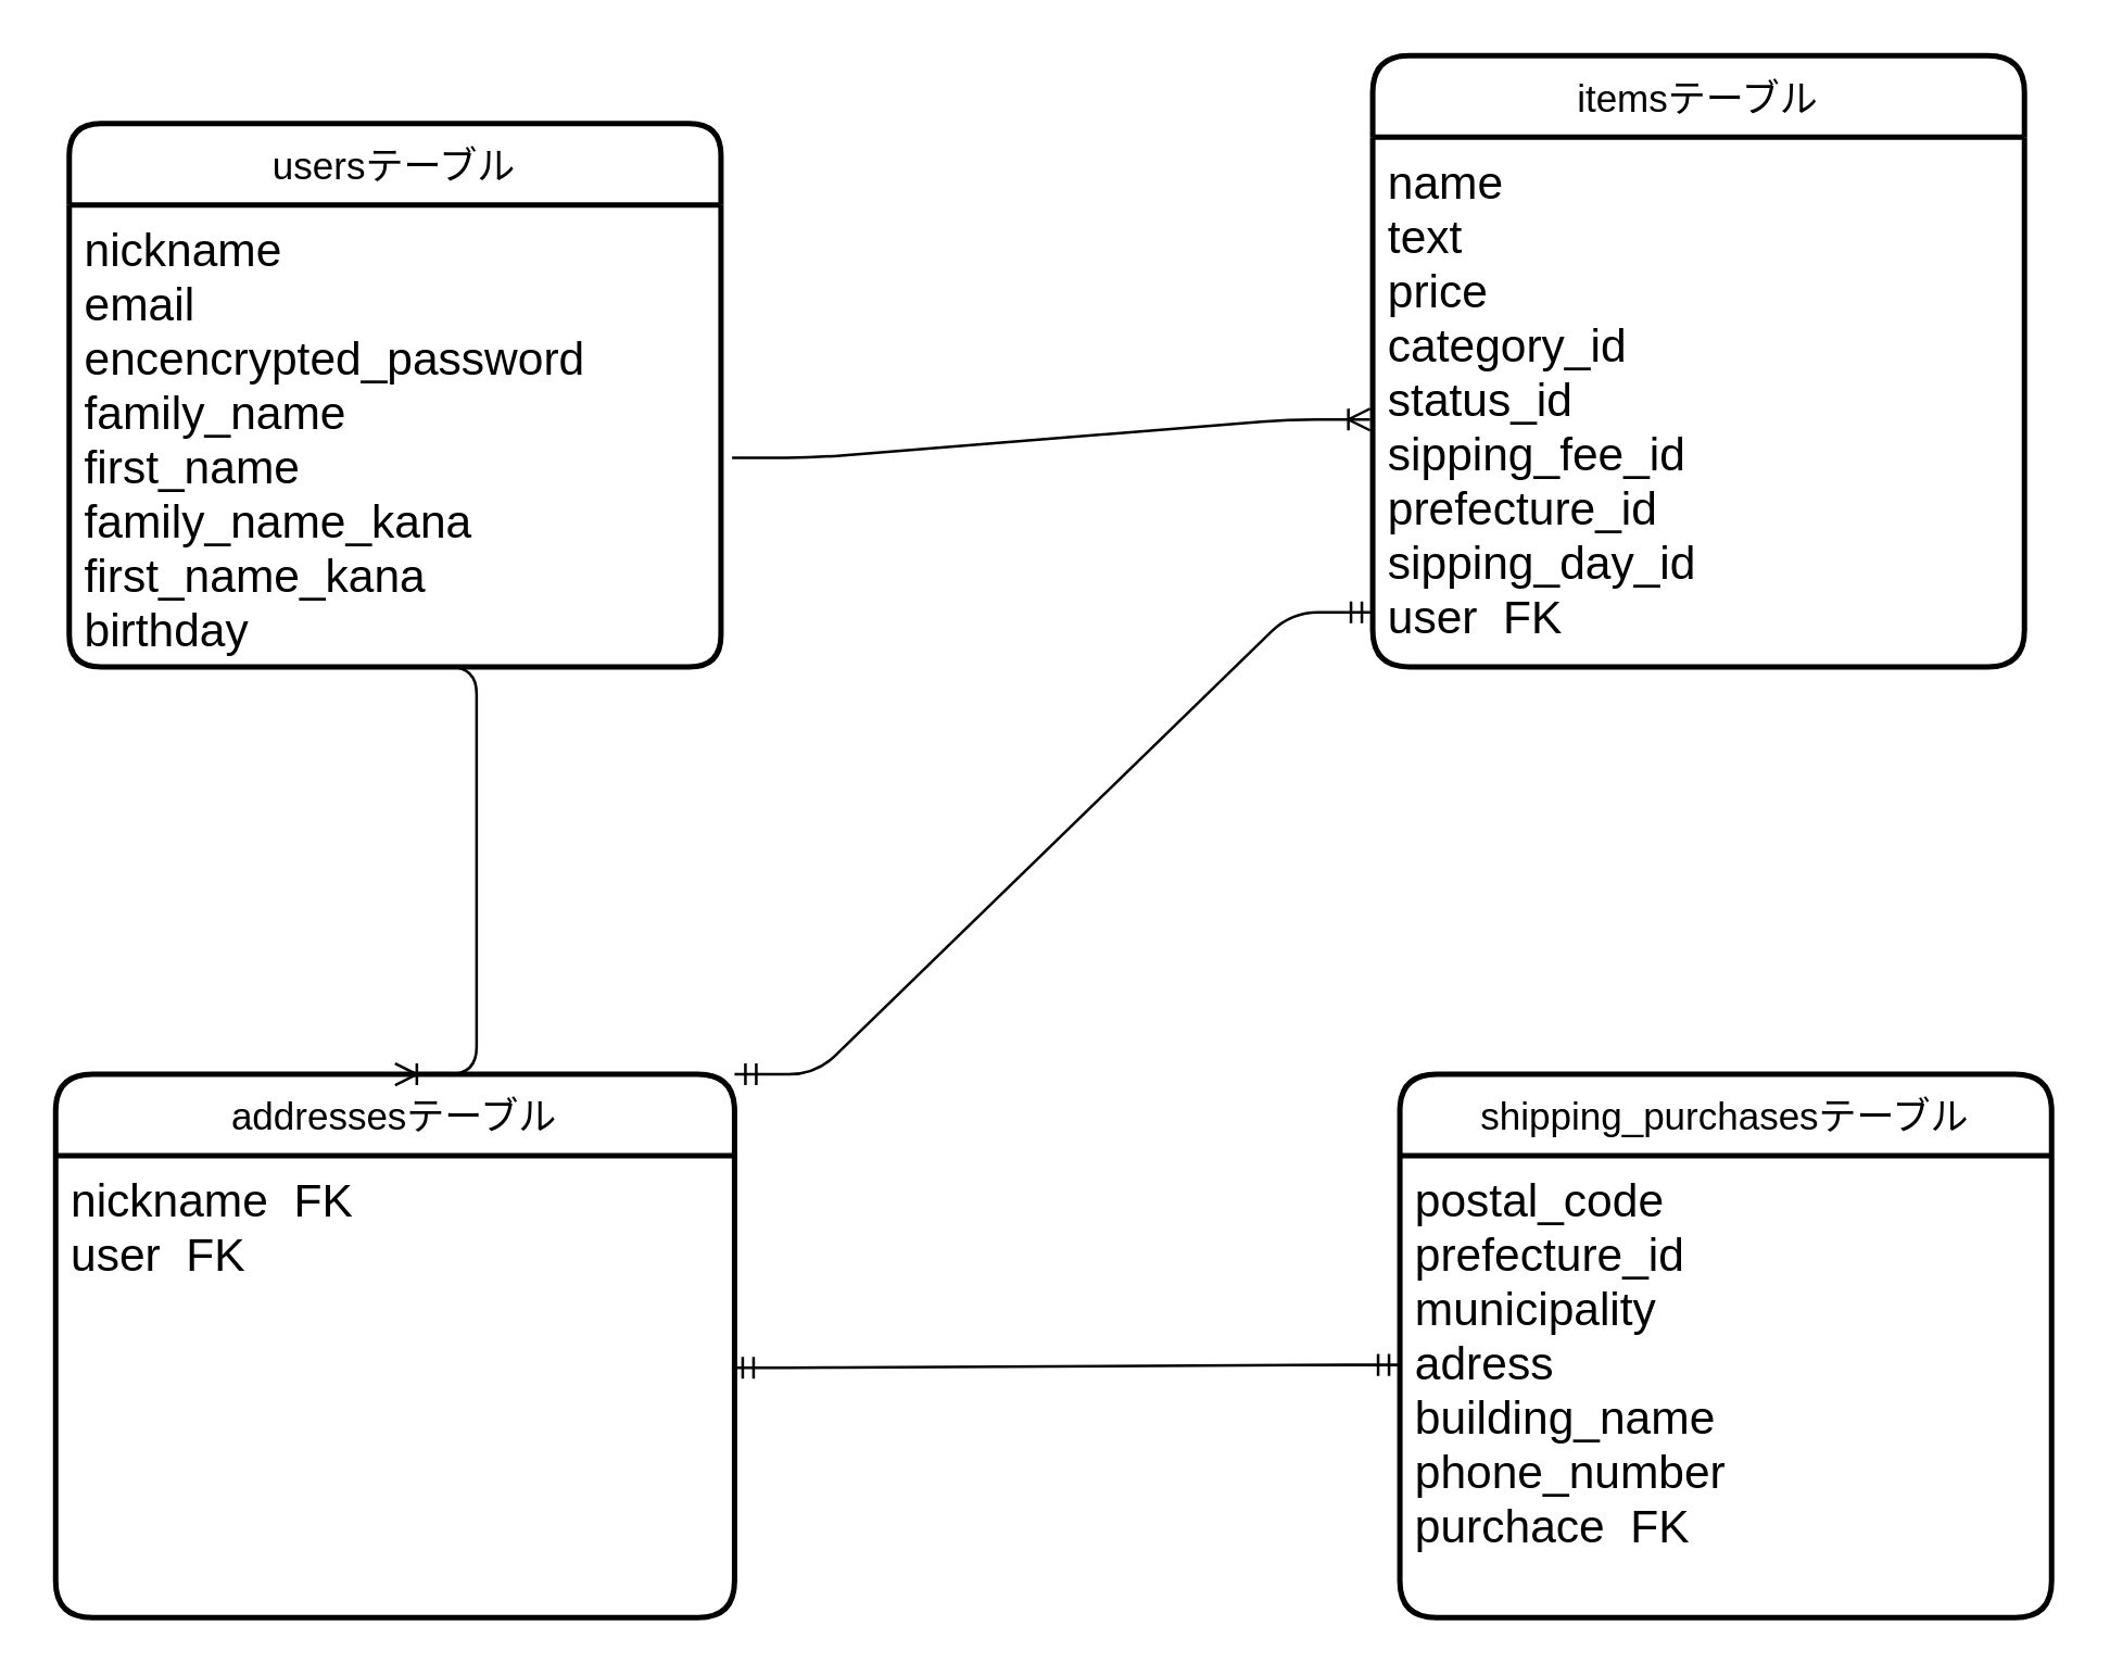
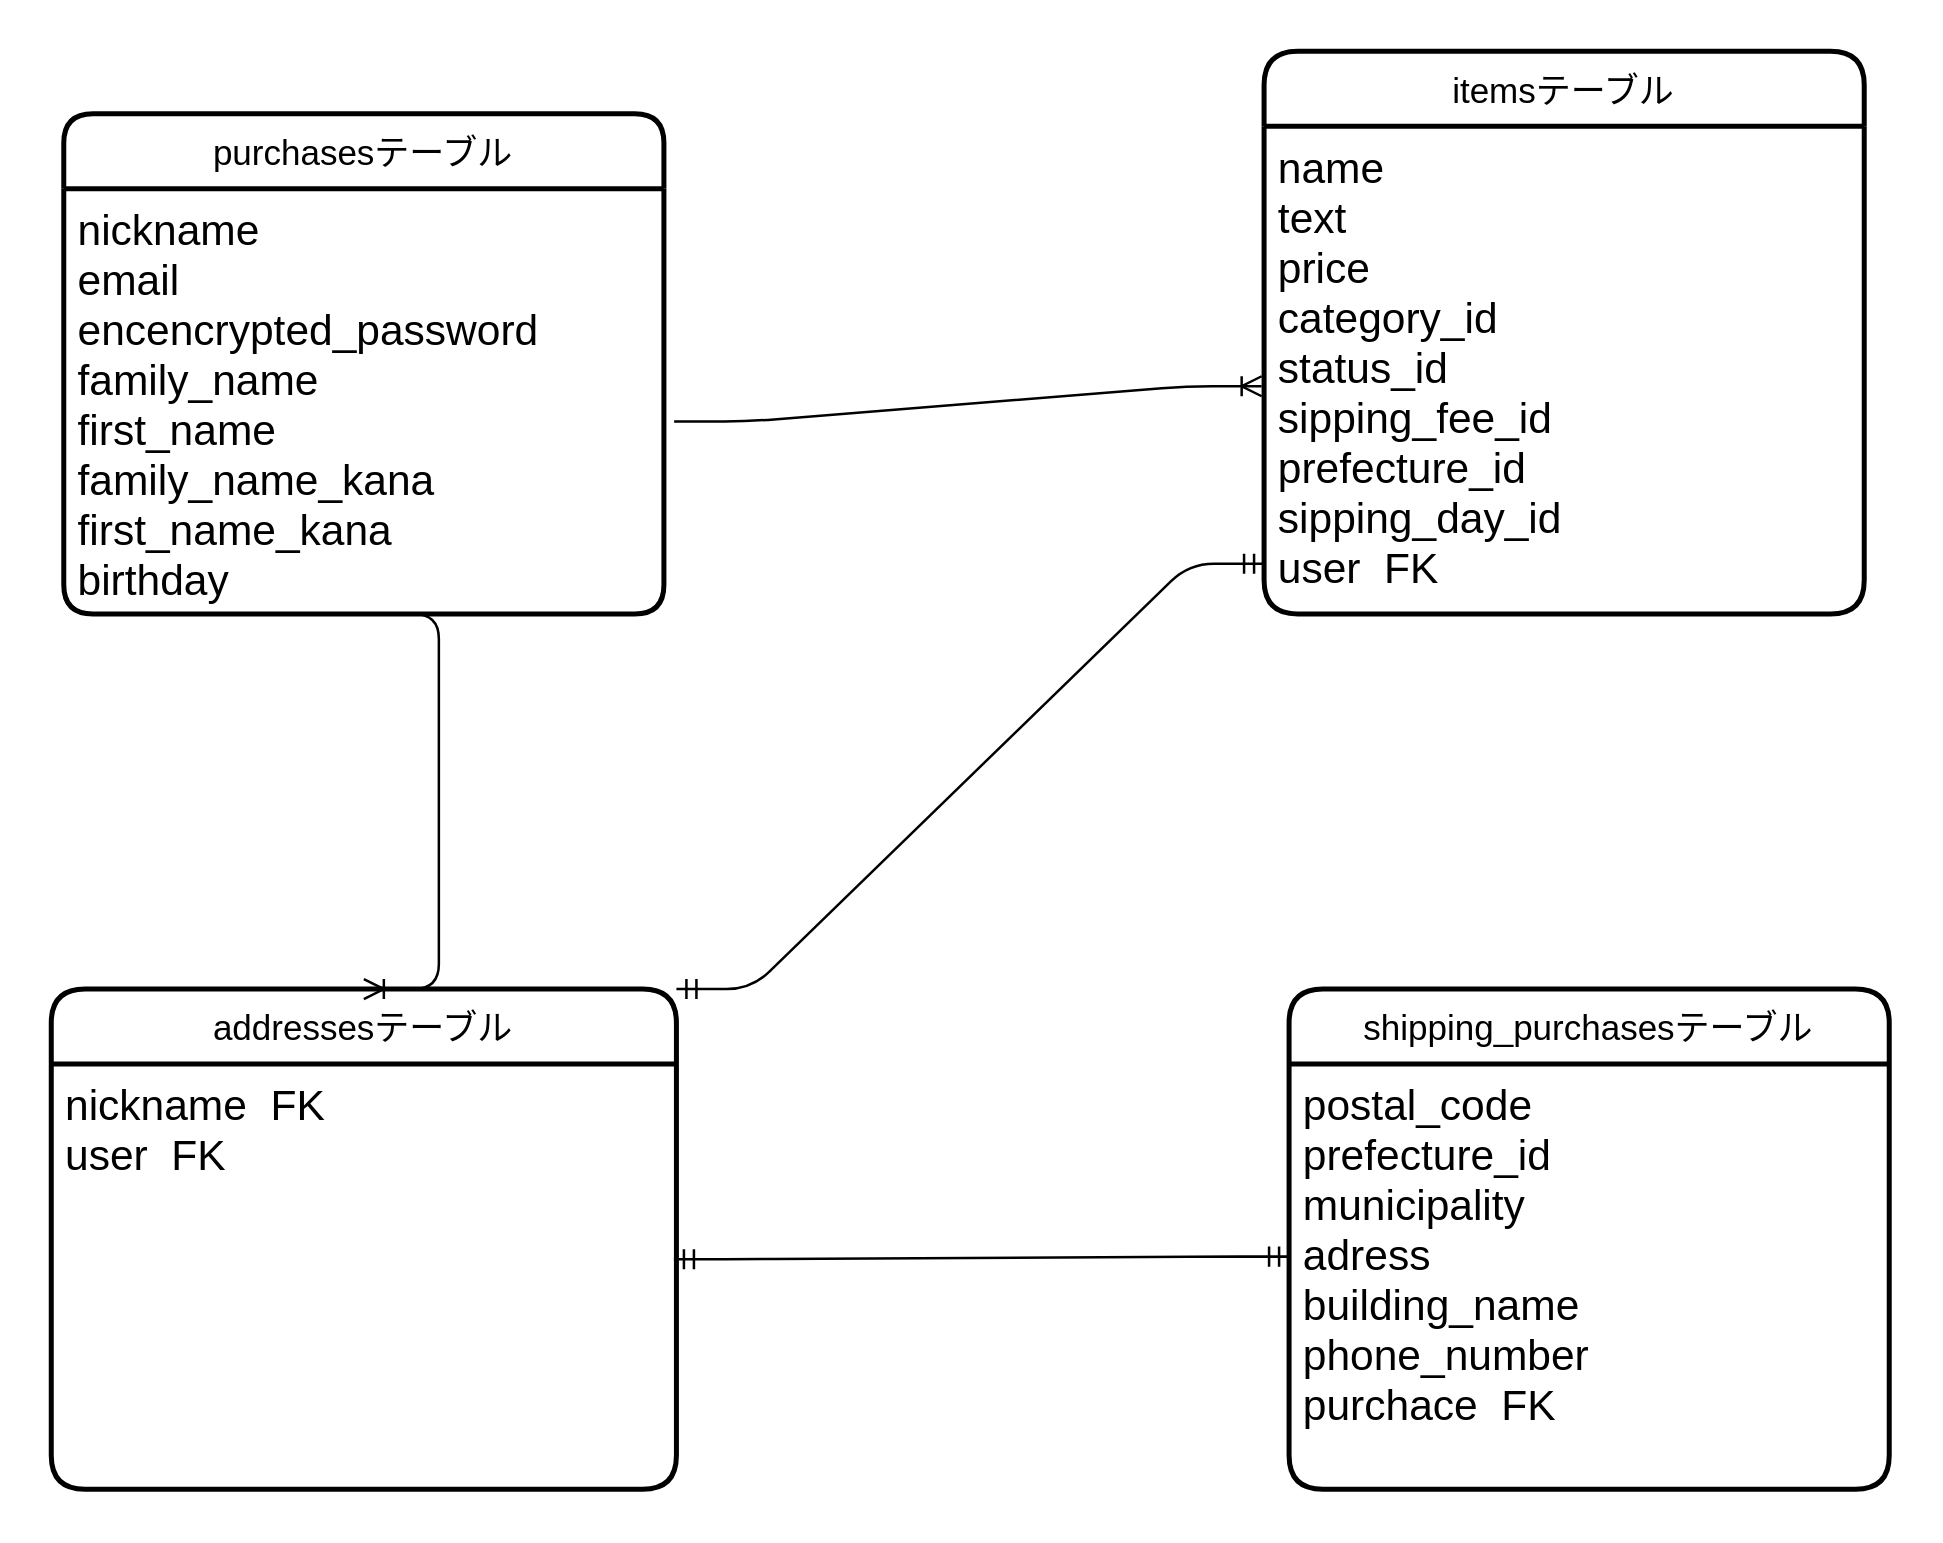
- <mxCell id="2" value="usersテーブル" style="swimlane;childLayout=stackLayout;horizontal=1;startSize=30;horizontalStack=0;rounded=1;fontSize=14;fontStyle=0;strokeWidth=2;resizeParent=0;resizeLast=1;shadow=0;dashed=0;align=center;arcSize=13;" parent="1" vertex="1"><mxGeometry x="25" y="45" width="240" height="200" as="geometry" /></mxCell>
+ <mxCell id="2" value="purchasesテーブル" style="swimlane;childLayout=stackLayout;horizontal=1;startSize=30;horizontalStack=0;rounded=1;fontSize=14;fontStyle=0;strokeWidth=2;resizeParent=0;resizeLast=1;shadow=0;dashed=0;align=center;arcSize=13;" parent="1" vertex="1"><mxGeometry x="25" y="45" width="240" height="200" as="geometry" /></mxCell>
